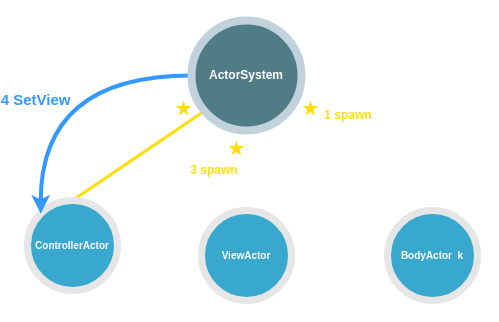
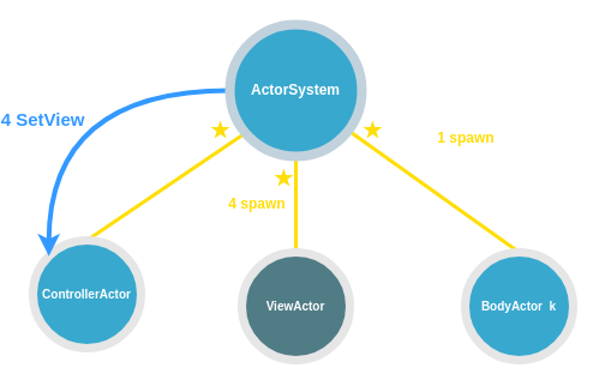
- <mxCell id="8" value="ActorSystem" style="ellipse;whiteSpace=wrap;html=1;aspect=fixed;fillColor=#507C85;strokeColor=#C2D2DC;strokeWidth=8;sketch=0;shadow=0;perimeterSpacing=0;fontColor=#FFFFFF;fontSize=12;fontStyle=1" vertex="1" parent="1"><mxGeometry x="184" y="20" width="110" height="110" as="geometry" /></mxCell>
+ <mxCell id="8" value="ActorSystem" style="ellipse;whiteSpace=wrap;html=1;aspect=fixed;fillColor=#38a8ce;strokeColor=#C2D2DC;strokeWidth=8;sketch=0;shadow=0;perimeterSpacing=0;fontColor=#FFFFFF;fontSize=12;fontStyle=1;" vertex="1" parent="1"><mxGeometry x="184" y="20" width="110" height="110" as="geometry" /></mxCell>
- <mxCell id="13" value="&lt;font color=&quot;#ffde08&quot;&gt;1 spawn&lt;/font&gt;" style="text;html=1;strokeColor=none;fillColor=none;align=center;verticalAlign=middle;whiteSpace=wrap;rounded=0;fontStyle=1" vertex="1" parent="1"><mxGeometry x="310.79" y="100" width="60" height="30" as="geometry" /></mxCell>
+ <mxCell id="13" value="&lt;font color=&quot;#ffde08&quot;&gt;1 spawn&lt;/font&gt;" style="text;html=1;strokeColor=none;fillColor=none;align=center;verticalAlign=middle;whiteSpace=wrap;rounded=0;fontStyle=1" vertex="1" parent="1"><mxGeometry x="350.79" y="100" width="60" height="30" as="geometry" /></mxCell>
+ <mxCell id="2" value="" style="endArrow=none;html=1;rounded=0;fontSize=60;fontColor=#FFFFFF;strokeWidth=3;exitX=0.5;exitY=0;exitDx=0;exitDy=0;startSize=6;sourcePerimeterSpacing=0;strokeColor=#FFDE08;entryX=0.918;entryY=0.818;entryDx=0;entryDy=0;entryPerimeter=0;" edge="1" parent="1" source="10" target="8"><mxGeometry width="50" height="50" relative="1" as="geometry"><mxPoint x="40" y="230" as="sourcePoint" /><mxPoint x="212.173" y="123.849" as="targetPoint" /></mxGeometry></mxCell>
- <mxCell id="15" value="&lt;font color=&quot;#ffde08&quot;&gt;3 spawn&lt;/font&gt;" style="text;html=1;strokeColor=none;fillColor=none;align=center;verticalAlign=middle;whiteSpace=wrap;rounded=0;fontStyle=1" vertex="1" parent="1"><mxGeometry x="176.79" y="155" width="60" height="30" as="geometry" /></mxCell>
+ <mxCell id="15" value="&lt;font color=&quot;#ffde08&quot;&gt;4 spawn&lt;/font&gt;" style="text;html=1;strokeColor=none;fillColor=none;align=center;verticalAlign=middle;whiteSpace=wrap;rounded=0;fontStyle=1" vertex="1" parent="1"><mxGeometry x="176.79" y="155" width="60" height="30" as="geometry" /></mxCell>
+ <mxCell id="3" value="" style="endArrow=none;html=1;rounded=0;fontSize=60;fontColor=#FFFFFF;strokeWidth=3;exitX=0.5;exitY=0;exitDx=0;exitDy=0;startSize=6;sourcePerimeterSpacing=0;strokeColor=#FFDE08;entryX=0.5;entryY=1;entryDx=0;entryDy=0;" edge="1" parent="1" source="9" target="8"><mxGeometry width="50" height="50" relative="1" as="geometry"><mxPoint x="30" y="220" as="sourcePoint" /><mxPoint x="202" y="110" as="targetPoint" /></mxGeometry></mxCell>
- <mxCell id="9" value="ViewActor" style="ellipse;whiteSpace=wrap;html=1;aspect=fixed;fillColor=#38a8ce;strokeColor=#E6E6E6;strokeWidth=7;sketch=0;fontSize=10;fontColor=#FFFFFF;fontStyle=1" vertex="1" parent="1"><mxGeometry x="194" y="210" width="90" height="90" as="geometry" /></mxCell>
+ <mxCell id="9" value="ViewActor" style="ellipse;whiteSpace=wrap;html=1;aspect=fixed;fillColor=#507c85;strokeColor=#E6E6E6;strokeWidth=7;sketch=0;fontSize=10;fontColor=#FFFFFF;fontStyle=1;" vertex="1" parent="1"><mxGeometry x="194" y="210" width="90" height="90" as="geometry" /></mxCell>
